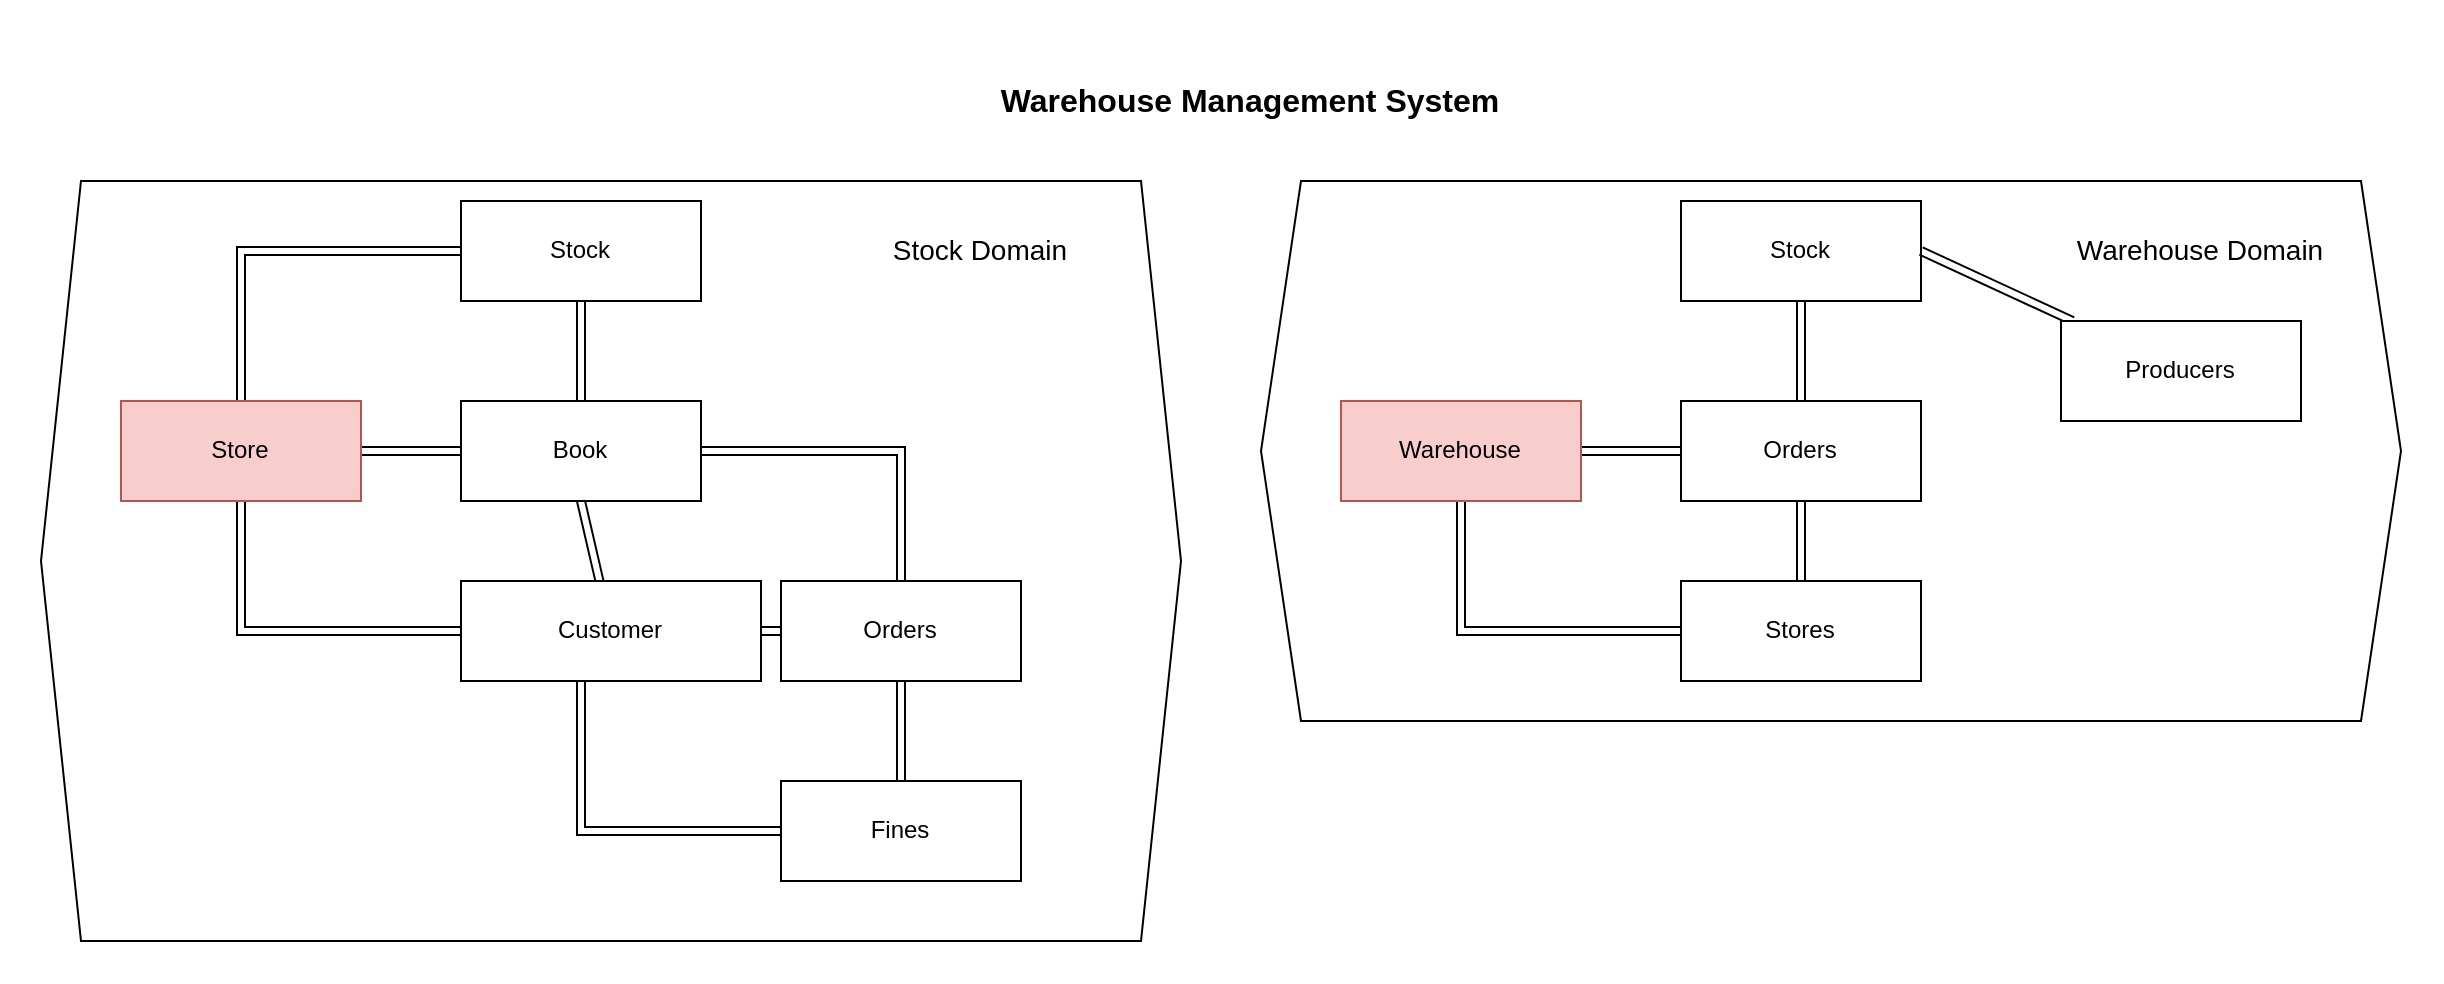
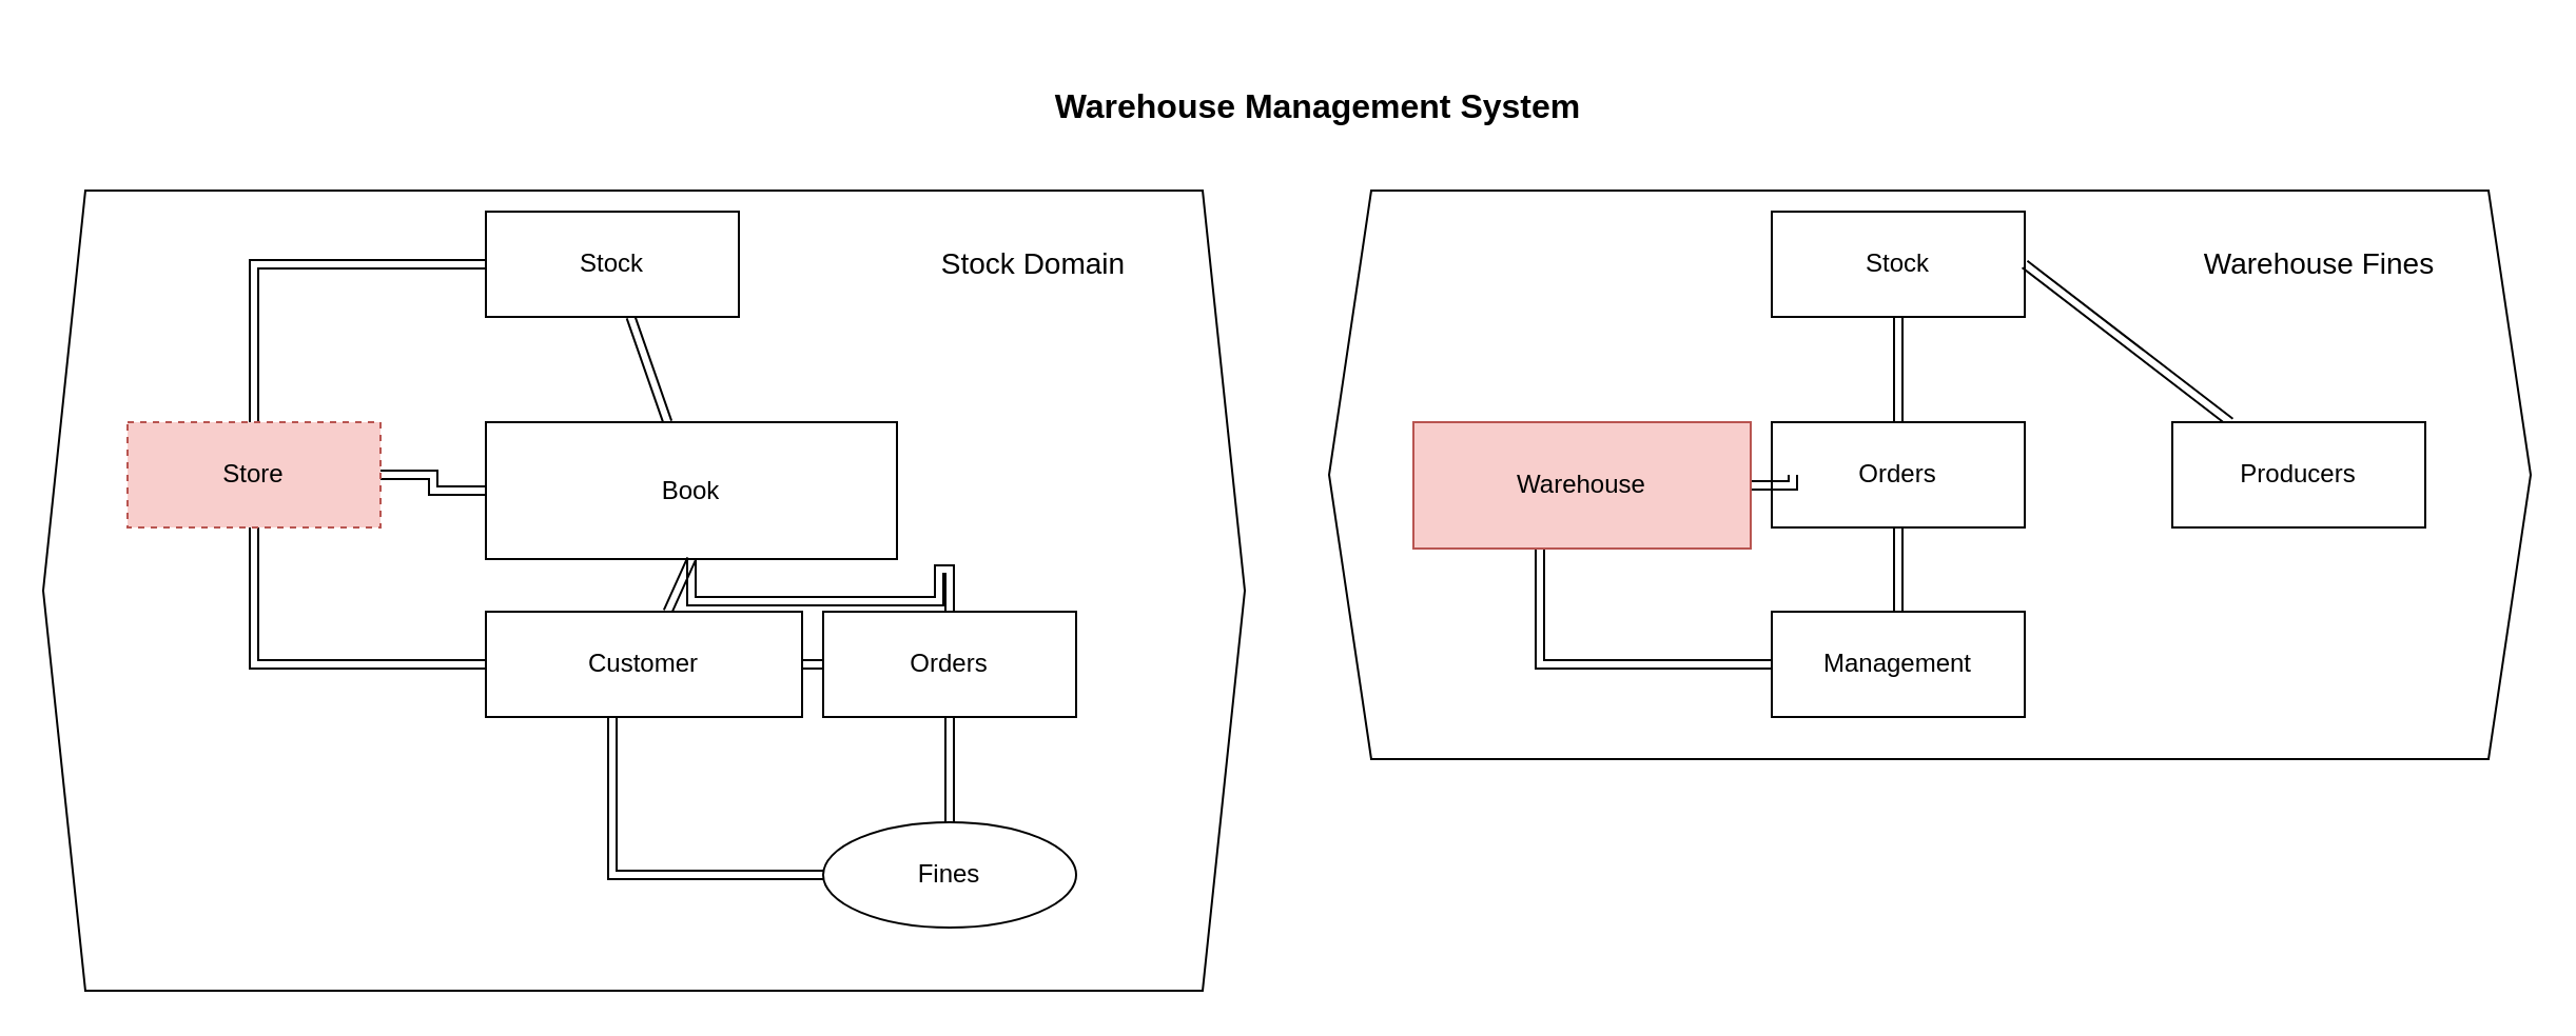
- <mxCell id="26" value="Warehouse Domain" style="text;html=1;strokeColor=none;fillColor=none;align=center;verticalAlign=middle;whiteSpace=wrap;rounded=0;fontSize=14;" parent="1" vertex="1"><mxGeometry x="1010" y="110" width="180" height="30" as="geometry" /></mxCell>
+ <mxCell id="26" value="Warehouse Fines" style="text;html=1;strokeColor=none;fillColor=none;align=center;verticalAlign=middle;whiteSpace=wrap;rounded=0;fontSize=14;" parent="1" vertex="1"><mxGeometry x="1010" y="110" width="180" height="30" as="geometry" /></mxCell>
- <mxCell id="31" value="Producers" style="rounded=0;whiteSpace=wrap;html=1;movable=1;resizable=1;rotatable=1;deletable=1;editable=1;locked=0;connectable=1;" parent="1" vertex="1"><mxGeometry x="1030" y="160" width="120" height="50" as="geometry" /></mxCell>
+ <mxCell id="31" value="Producers" style="rounded=0;whiteSpace=wrap;html=1;movable=1;resizable=1;rotatable=1;deletable=1;editable=1;locked=0;connectable=1;" parent="1" vertex="1"><mxGeometry x="1030" y="200" width="120" height="50" as="geometry" /></mxCell>
- <mxCell id="12" value="Store" style="rounded=0;whiteSpace=wrap;html=1;movable=1;resizable=1;rotatable=1;deletable=1;editable=1;locked=0;connectable=1;fillColor=#f8cecc;strokeColor=#b85450;" parent="1" vertex="1"><mxGeometry x="60" y="200" width="120" height="50" as="geometry" /></mxCell>
+ <mxCell id="12" value="Store" style="rounded=0;whiteSpace=wrap;html=1;movable=1;resizable=1;rotatable=1;deletable=1;editable=1;locked=0;connectable=1;fillColor=#f8cecc;strokeColor=#b85450;dashed=1;" parent="1" vertex="1"><mxGeometry x="60" y="200" width="120" height="50" as="geometry" /></mxCell>
- <mxCell id="7" value="Book" style="rounded=0;whiteSpace=wrap;html=1;movable=1;resizable=1;rotatable=1;deletable=1;editable=1;locked=0;connectable=1;" parent="1" vertex="1"><mxGeometry x="230" y="200" width="120" height="50" as="geometry" /></mxCell>
+ <mxCell id="7" value="Book" style="rounded=0;whiteSpace=wrap;html=1;movable=1;resizable=1;rotatable=1;deletable=1;editable=1;locked=0;connectable=1;" parent="1" vertex="1"><mxGeometry x="230" y="200" width="195" height="65" as="geometry" /></mxCell>
- <mxCell id="25" value="Warehouse" style="rounded=0;whiteSpace=wrap;html=1;movable=1;resizable=1;rotatable=1;deletable=1;editable=1;locked=0;connectable=1;fillColor=#f8cecc;strokeColor=#b85450;" parent="1" vertex="1"><mxGeometry x="670" y="200" width="120" height="50" as="geometry" /></mxCell>
+ <mxCell id="25" value="Warehouse" style="rounded=0;whiteSpace=wrap;html=1;movable=1;resizable=1;rotatable=1;deletable=1;editable=1;locked=0;connectable=1;fillColor=#f8cecc;strokeColor=#b85450;" parent="1" vertex="1"><mxGeometry x="670" y="200" width="160" height="60" as="geometry" /></mxCell>
- <mxCell id="29" value="Stores" style="rounded=0;whiteSpace=wrap;html=1;movable=1;resizable=1;rotatable=1;deletable=1;editable=1;locked=0;connectable=1;" parent="1" vertex="1"><mxGeometry x="840" y="290" width="120" height="50" as="geometry" /></mxCell>
+ <mxCell id="29" value="Management" style="rounded=0;whiteSpace=wrap;html=1;movable=1;resizable=1;rotatable=1;deletable=1;editable=1;locked=0;connectable=1;" parent="1" vertex="1"><mxGeometry x="840" y="290" width="120" height="50" as="geometry" /></mxCell>
- <mxCell id="27" value="Fines" style="rounded=0;whiteSpace=wrap;html=1;movable=1;resizable=1;rotatable=1;deletable=1;editable=1;locked=0;connectable=1;" parent="1" vertex="1"><mxGeometry x="390" y="390" width="120" height="50" as="geometry" /></mxCell>
+ <mxCell id="27" value="Fines" style="ellipse;whiteSpace=wrap;html=1;movable=1;resizable=1;rotatable=1;deletable=1;editable=1;locked=0;connectable=1;" parent="1" vertex="1"><mxGeometry x="390" y="390" width="120" height="50" as="geometry" /></mxCell>
